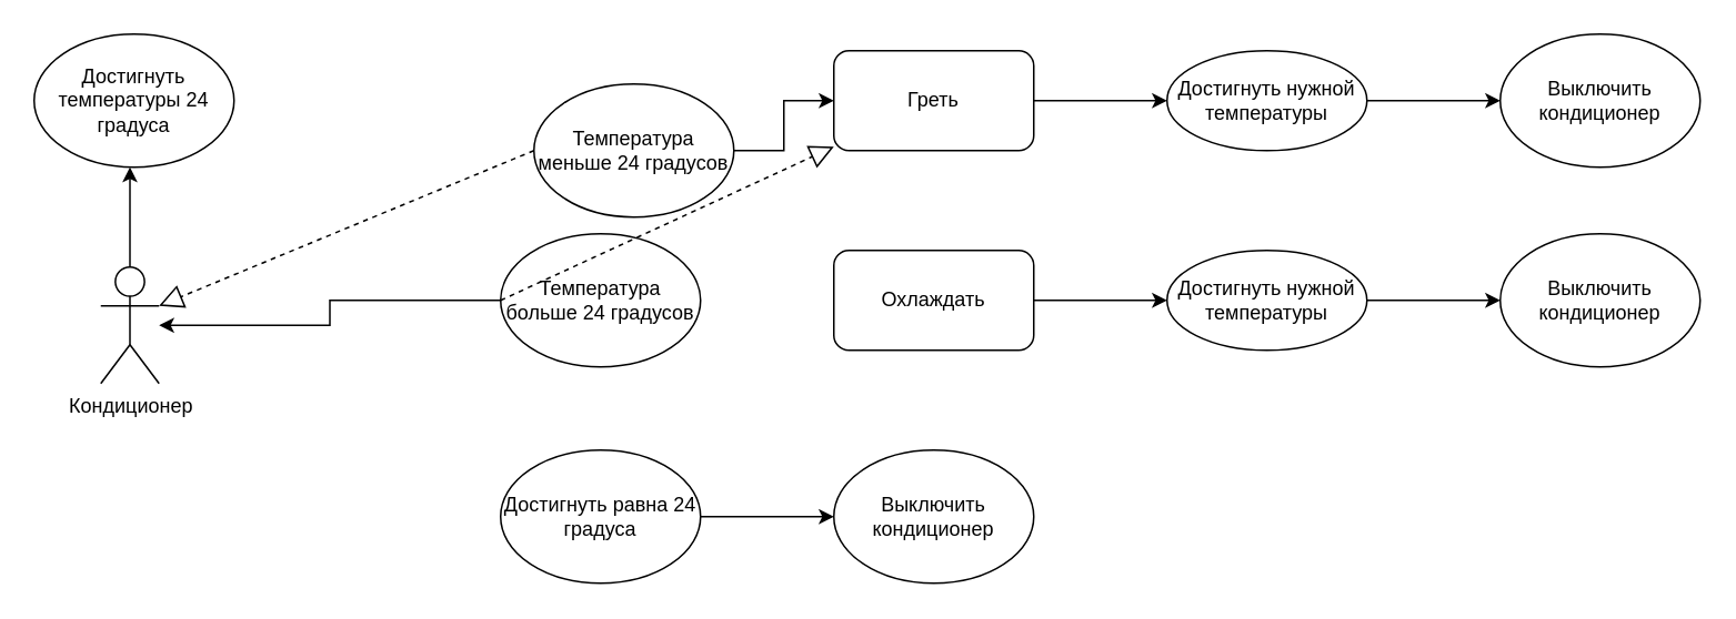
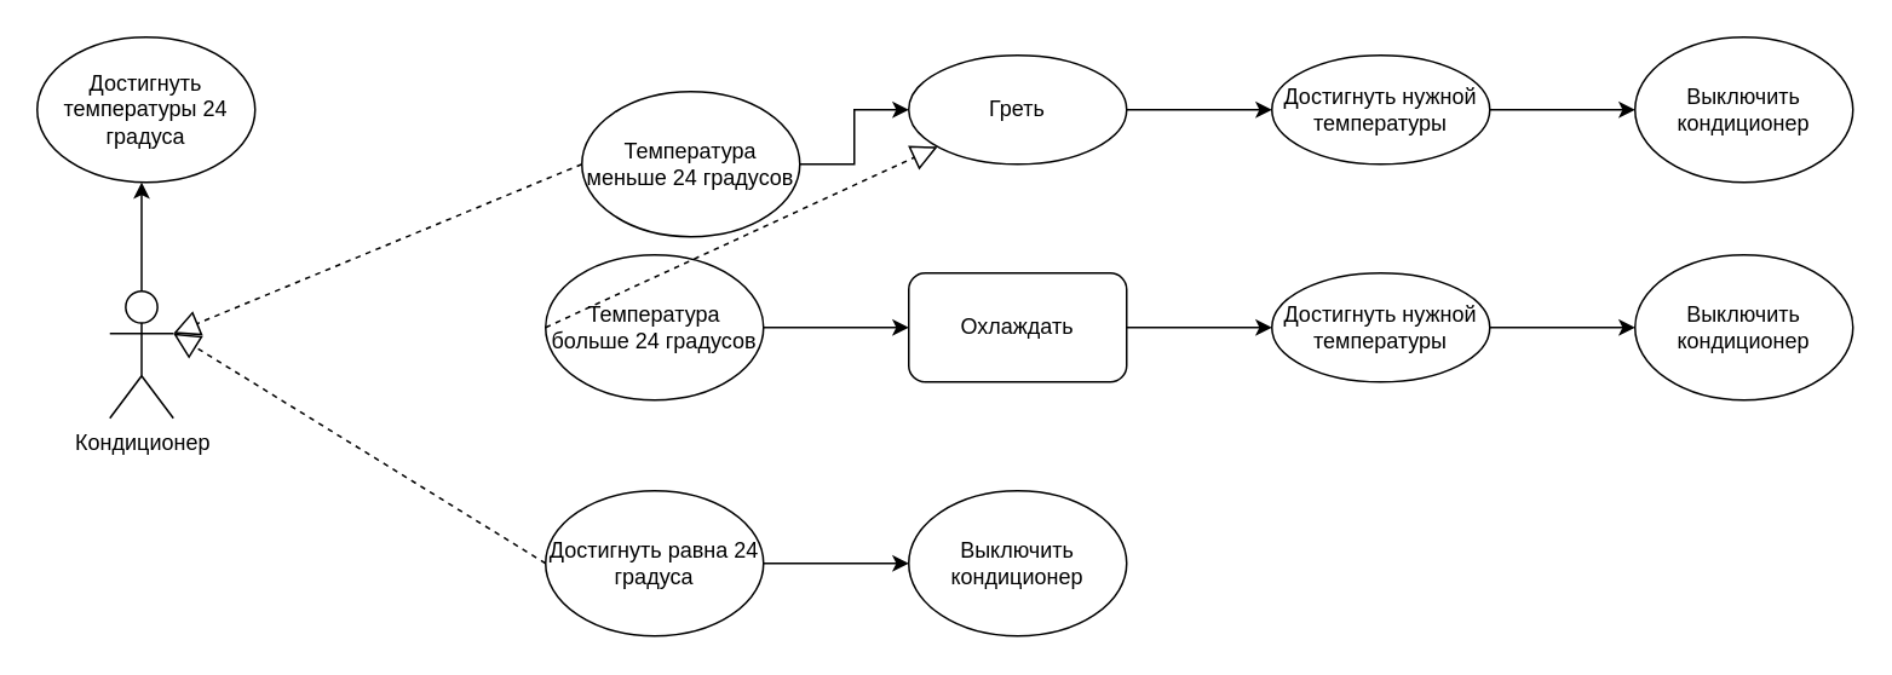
- <mxCell id="15" value="Греть" style="whiteSpace=wrap;html=1;rounded=1;" vertex="1" parent="1"><mxGeometry x="500" y="30" width="120" height="60" as="geometry" /></mxCell>
+ <mxCell id="15" value="Греть" style="ellipse;whiteSpace=wrap;html=1;" vertex="1" parent="1"><mxGeometry x="500" y="30" width="120" height="60" as="geometry" /></mxCell>
- <mxCell id="8" value="" style="edgeStyle=orthogonalEdgeStyle;rounded=0;orthogonalLoop=1;jettySize=auto;html=1;" edge="1" parent="1" source="9" target="3"><mxGeometry relative="1" as="geometry" /></mxCell>
+ <mxCell id="8" value="" style="edgeStyle=orthogonalEdgeStyle;rounded=0;orthogonalLoop=1;jettySize=auto;html=1;" edge="1" parent="1" source="9" target="16"><mxGeometry relative="1" as="geometry" /></mxCell>
+ <mxCell id="13" value="" style="endArrow=block;dashed=1;endFill=0;endSize=12;html=1;exitX=0;exitY=0.5;exitDx=0;exitDy=0;entryX=1;entryY=0.333;entryDx=0;entryDy=0;entryPerimeter=0;" edge="1" parent="1" source="12" target="3"><mxGeometry width="160" relative="1" as="geometry"><mxPoint x="310" y="230" as="sourcePoint" /><mxPoint x="470" y="230" as="targetPoint" /></mxGeometry></mxCell>
